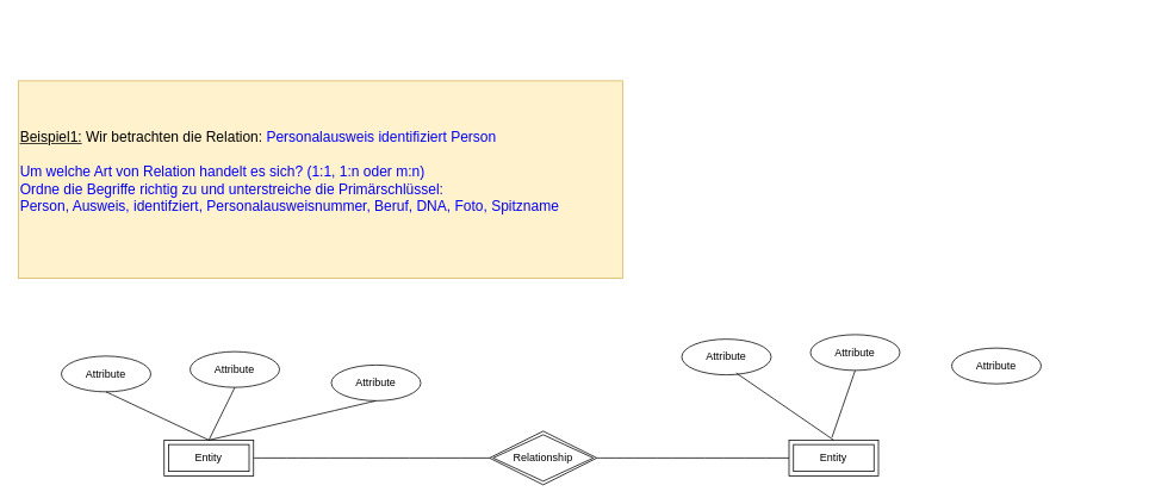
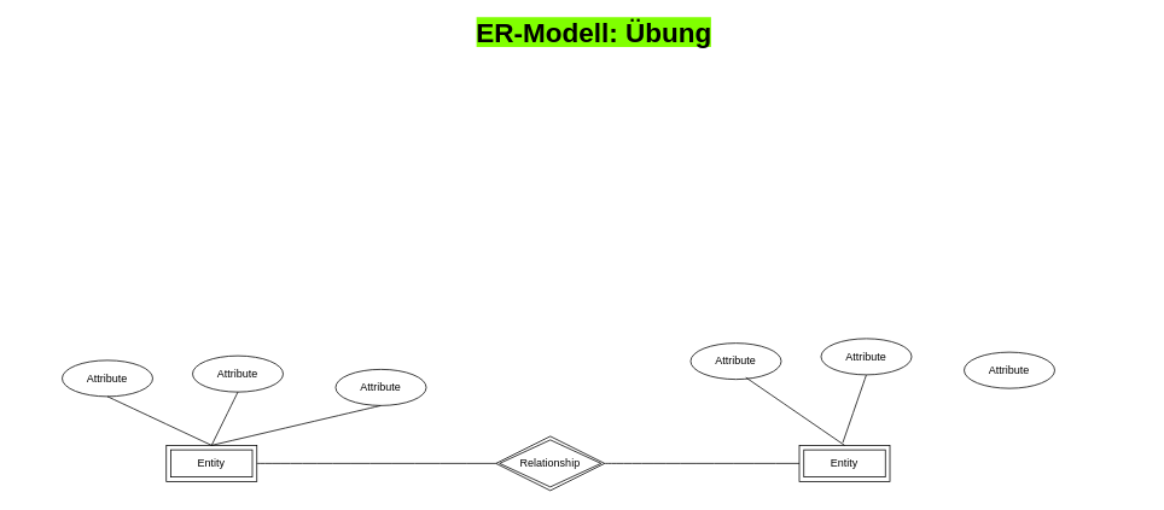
+ <mxCell id="2" value="&lt;font size=&quot;1&quot;&gt;&lt;b style=&quot;background-color: rgb(128, 255, 0); font-size: 30px;&quot;&gt;ER-Modell: Übung&lt;/b&gt;&lt;/font&gt;" style="text;html=1;align=center;verticalAlign=middle;whiteSpace=wrap;rounded=0;fontSize=16;" vertex="1" parent="1"><mxGeometry x="48" y="20" width="1215" height="30" as="geometry" /></mxCell>
- <mxCell id="3" value="&lt;div align=&quot;left&quot;&gt;&lt;u&gt;Beispiel1:&lt;/u&gt; Wir betrachten die Relation: &lt;font color=&quot;#0000ff&quot;&gt;Personalausweis identifiziert Person&lt;/font&gt;&lt;br&gt;&lt;/div&gt;&lt;div align=&quot;left&quot;&gt;&lt;br&gt;&lt;font color=&quot;#0000ff&quot;&gt;Um welche Art von Relation handelt es sich? (1:1, 1:n oder m:n)&lt;br&gt;Ordne die Begriffe richtig zu und unterstreiche die Primärschlüssel:&lt;br&gt;Person, Ausweis, identifziert, Personalausweisnummer, Beruf, DNA, Foto, Spitzname&lt;br&gt;&lt;/font&gt;&lt;br&gt;&lt;/div&gt;" style="text;html=1;align=left;verticalAlign=middle;whiteSpace=wrap;rounded=0;fontSize=16;fillColor=#fff2cc;strokeColor=#d6b656;" vertex="1" parent="1"><mxGeometry x="20" y="90" width="676" height="221" as="geometry" /></mxCell>
